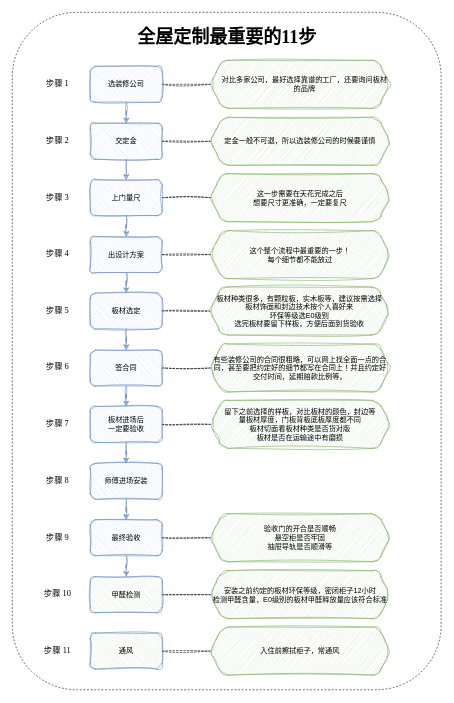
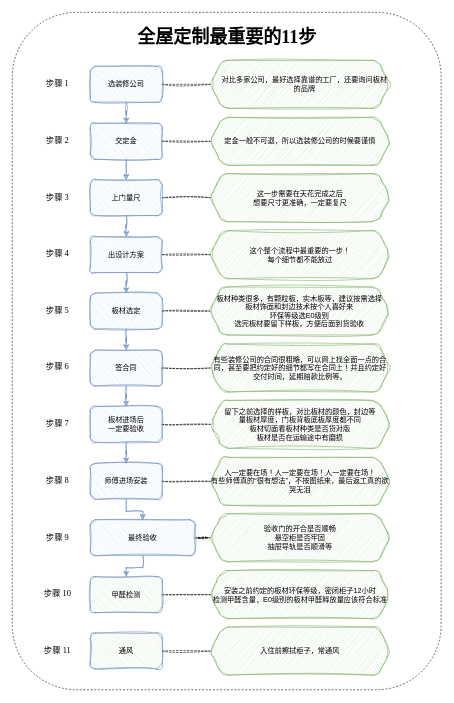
+ <mxCell id="22" value="" style="edgeStyle=orthogonalEdgeStyle;rounded=0;orthogonalLoop=1;jettySize=auto;html=1;sketch=1;curveFitting=1;jiggle=2;endArrow=none;endFill=0;dashed=1;" edge="1" parent="1" source="23" target="48"><mxGeometry relative="1" as="geometry" /></mxCell>
+ <mxCell id="48" value="人一定要在场！人一定要在场！人一定要在场！&lt;br&gt;有些师傅真的“很有想法”，不按图纸来，最后返工真的欲哭无泪" style="shape=hexagon;perimeter=hexagonPerimeter2;whiteSpace=wrap;html=1;fixedSize=1;rounded=1;sketch=1;curveFitting=1;jiggle=2;shadow=0;fillColor=#d5e8d4;strokeColor=#82b366;" vertex="1" parent="1"><mxGeometry x="350" y="762" width="300" height="80" as="geometry" /></mxCell>
- <mxCell id="26" value="最终验收" style="rounded=1;whiteSpace=wrap;html=1;sketch=1;curveFitting=1;jiggle=2;flipV=0;flipH=1;shadow=0;fillColor=#dae8fc;strokeColor=#6c8ebf;" vertex="1" parent="1"><mxGeometry x="150" y="866" width="120" height="60" as="geometry" /></mxCell>
+ <mxCell id="26" value="最终验收" style="rounded=1;whiteSpace=wrap;html=1;sketch=1;curveFitting=1;jiggle=2;flipV=0;flipH=1;shadow=0;fillColor=#dae8fc;strokeColor=#6c8ebf;" vertex="1" parent="1"><mxGeometry x="150" y="866" width="175" height="60" as="geometry" /></mxCell>
